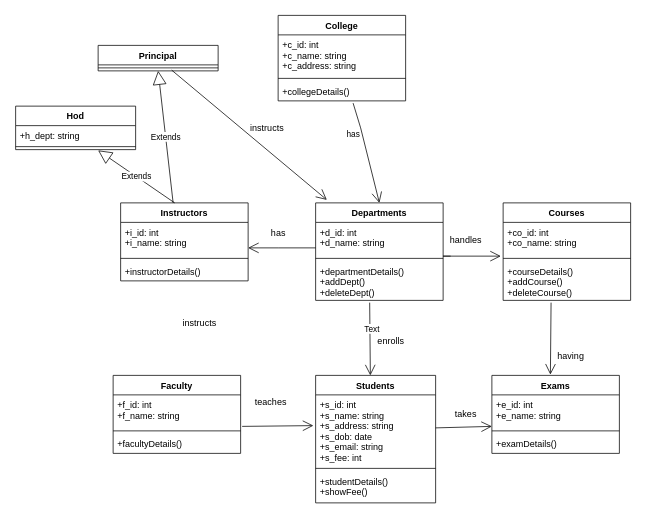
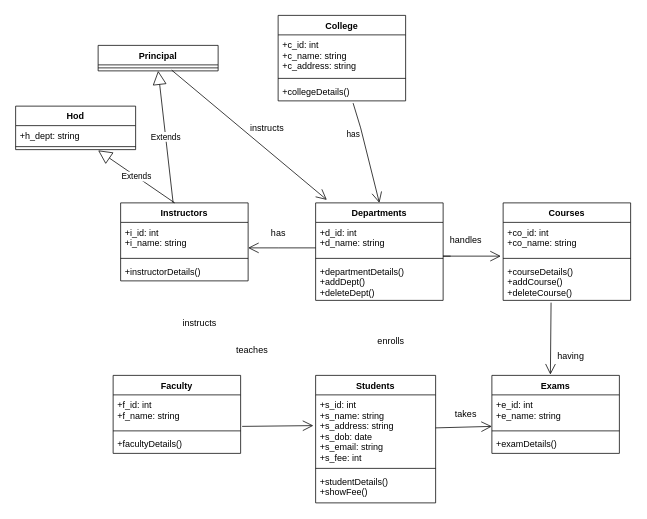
- <mxCell id="48" value="" style="endArrow=open;endFill=1;endSize=12;html=1;rounded=0;exitX=0.424;exitY=1.058;exitDx=0;exitDy=0;exitPerimeter=0;entryX=0.456;entryY=0;entryDx=0;entryDy=0;entryPerimeter=0;" edge="1" parent="1" source="13" target="22"><mxGeometry width="160" relative="1" as="geometry"><mxPoint x="480" y="460" as="sourcePoint" /><mxPoint x="385.08" y="461.036" as="targetPoint" /></mxGeometry></mxCell>
- <mxCell id="49" value="Text" style="edgeLabel;html=1;align=center;verticalAlign=middle;resizable=0;points=[];" vertex="1" connectable="0" parent="48"><mxGeometry x="-0.277" y="2" relative="1" as="geometry"><mxPoint as="offset" /></mxGeometry></mxCell>
- <mxCell id="43" value="teaches" style="text;html=1;align=center;verticalAlign=middle;resizable=0;points=[];autosize=1;strokeColor=none;fillColor=none;" vertex="1" parent="1"><mxGeometry x="325" y="521" width="70" height="30" as="geometry" /></mxCell>
+ <mxCell id="43" value="teaches" style="text;html=1;align=center;verticalAlign=middle;resizable=0;points=[];autosize=1;strokeColor=none;fillColor=none;" vertex="1" parent="1"><mxGeometry x="300" y="451" width="70" height="30" as="geometry" /></mxCell>
